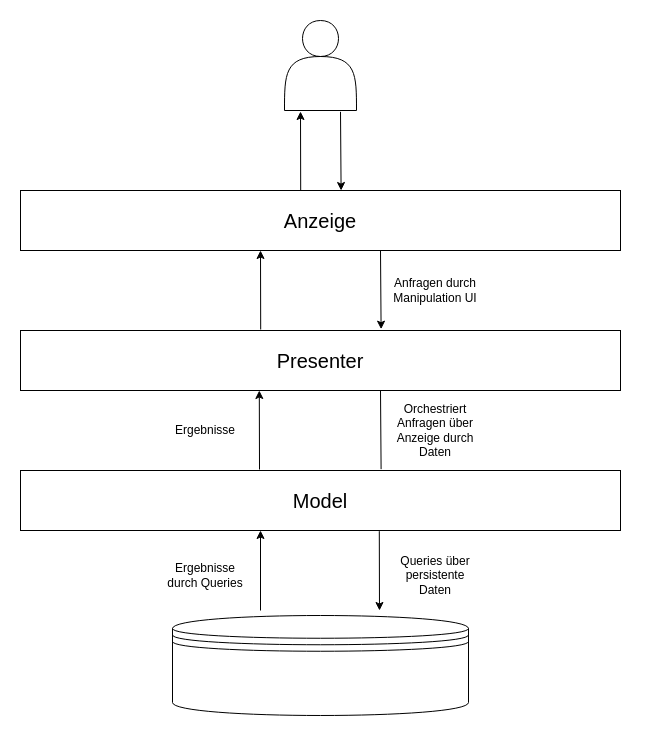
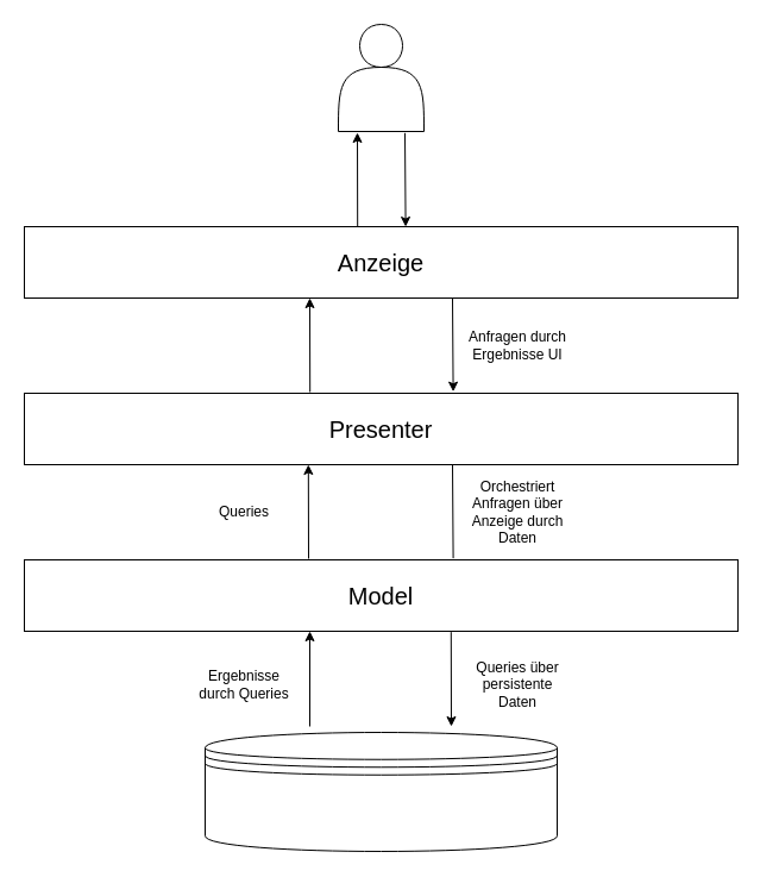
- <mxCell id="27" value="Anfragen durch Manipulation UI" style="text;html=1;strokeColor=none;fillColor=none;align=center;verticalAlign=middle;whiteSpace=wrap;rounded=0;" vertex="1" parent="1"><mxGeometry x="390" y="250" width="90" height="80" as="geometry" /></mxCell>
+ <mxCell id="27" value="Anfragen durch Ergebnisse UI" style="text;html=1;strokeColor=none;fillColor=none;align=center;verticalAlign=middle;whiteSpace=wrap;rounded=0;" vertex="1" parent="1"><mxGeometry x="390" y="250" width="90" height="80" as="geometry" /></mxCell>
- <mxCell id="26" value="Ergebnisse" style="text;html=1;strokeColor=none;fillColor=none;align=center;verticalAlign=middle;whiteSpace=wrap;rounded=0;" vertex="1" parent="1"><mxGeometry x="160" y="390" width="90" height="80" as="geometry" /></mxCell>
+ <mxCell id="26" value="Queries" style="text;html=1;strokeColor=none;fillColor=none;align=center;verticalAlign=middle;whiteSpace=wrap;rounded=0;" vertex="1" parent="1"><mxGeometry x="160" y="390" width="90" height="80" as="geometry" /></mxCell>
